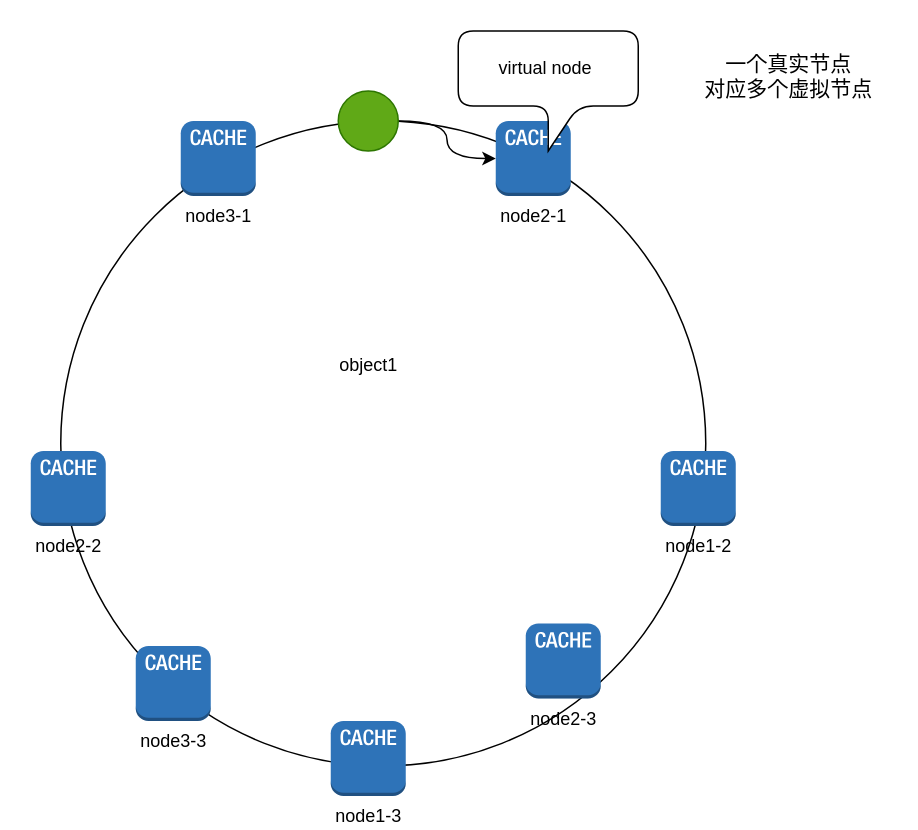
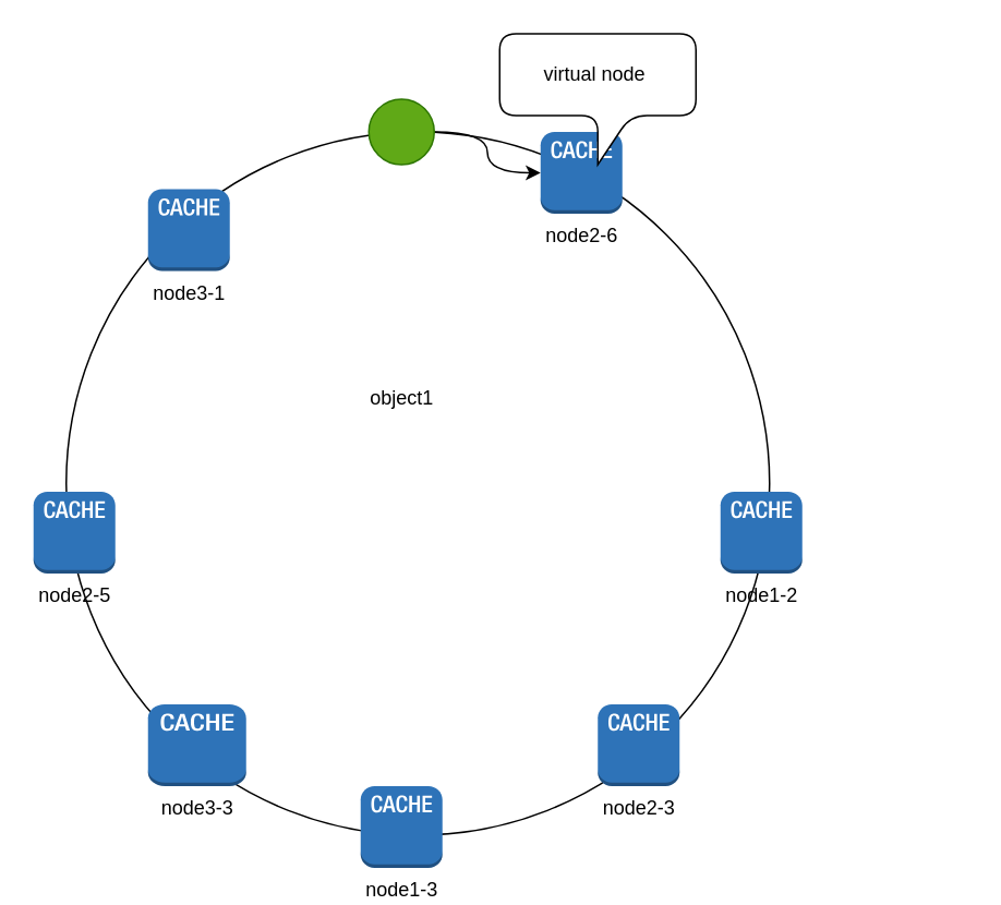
- <mxCell id="14" value="&lt;span style=&quot;font-size: 14px&quot;&gt;一个真实节点&lt;br&gt;对应多个虚拟节点&lt;/span&gt;" style="text;html=1;align=center;verticalAlign=middle;resizable=0;points=[];autosize=1;strokeColor=none;" vertex="1" parent="1"><mxGeometry x="460" y="30" width="130" height="40" as="geometry" /></mxCell>
- <mxCell id="8" value="node3-1" style="outlineConnect=0;dashed=0;verticalLabelPosition=bottom;verticalAlign=top;align=center;html=1;shape=mxgraph.aws3.cache_node;fillColor=#2E73B8;gradientColor=none;" vertex="1" parent="1"><mxGeometry x="120" y="80" width="50" height="50" as="geometry" /></mxCell>
+ <mxCell id="8" value="node3-1" style="outlineConnect=0;dashed=0;verticalLabelPosition=bottom;verticalAlign=top;align=center;html=1;shape=mxgraph.aws3.cache_node;fillColor=#2E73B8;gradientColor=none;" vertex="1" parent="1"><mxGeometry x="90" y="115" width="50" height="50" as="geometry" /></mxCell>
- <mxCell id="5" value="node2-1" style="outlineConnect=0;dashed=0;verticalLabelPosition=bottom;verticalAlign=top;align=center;html=1;shape=mxgraph.aws3.cache_node;fillColor=#2E73B8;gradientColor=none;" vertex="1" parent="1"><mxGeometry x="330" y="80" width="50" height="50" as="geometry" /></mxCell>
+ <mxCell id="5" value="node2-6" style="outlineConnect=0;dashed=0;verticalLabelPosition=bottom;verticalAlign=top;align=center;html=1;shape=mxgraph.aws3.cache_node;fillColor=#2E73B8;gradientColor=none;" vertex="1" parent="1"><mxGeometry x="330" y="80" width="50" height="50" as="geometry" /></mxCell>
- <mxCell id="6" value="node2-2" style="outlineConnect=0;dashed=0;verticalLabelPosition=bottom;verticalAlign=top;align=center;html=1;shape=mxgraph.aws3.cache_node;fillColor=#2E73B8;gradientColor=none;" vertex="1" parent="1"><mxGeometry x="20" y="300" width="50" height="50" as="geometry" /></mxCell>
+ <mxCell id="6" value="node2-5" style="outlineConnect=0;dashed=0;verticalLabelPosition=bottom;verticalAlign=top;align=center;html=1;shape=mxgraph.aws3.cache_node;fillColor=#2E73B8;gradientColor=none;" vertex="1" parent="1"><mxGeometry x="20" y="300" width="50" height="50" as="geometry" /></mxCell>
- <mxCell id="7" value="node2-3" style="outlineConnect=0;dashed=0;verticalLabelPosition=bottom;verticalAlign=top;align=center;html=1;shape=mxgraph.aws3.cache_node;fillColor=#2E73B8;gradientColor=none;" vertex="1" parent="1"><mxGeometry x="350" y="415" width="50" height="50" as="geometry" /></mxCell>
+ <mxCell id="7" value="node2-3" style="outlineConnect=0;dashed=0;verticalLabelPosition=bottom;verticalAlign=top;align=center;html=1;shape=mxgraph.aws3.cache_node;fillColor=#2E73B8;gradientColor=none;" vertex="1" parent="1"><mxGeometry x="365" y="430" width="50" height="50" as="geometry" /></mxCell>
- <mxCell id="9" value="node3-3" style="outlineConnect=0;dashed=0;verticalLabelPosition=bottom;verticalAlign=top;align=center;html=1;shape=mxgraph.aws3.cache_node;fillColor=#2E73B8;gradientColor=none;" vertex="1" parent="1"><mxGeometry x="90" y="430" width="50" height="50" as="geometry" /></mxCell>
+ <mxCell id="9" value="node3-3" style="outlineConnect=0;dashed=0;verticalLabelPosition=bottom;verticalAlign=top;align=center;html=1;shape=mxgraph.aws3.cache_node;fillColor=#2E73B8;gradientColor=none;" vertex="1" parent="1"><mxGeometry x="90" y="430" width="60" height="50" as="geometry" /></mxCell>
